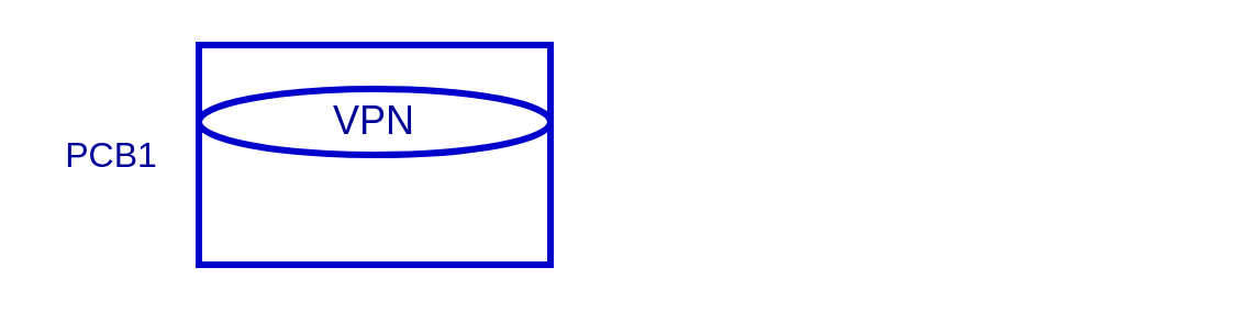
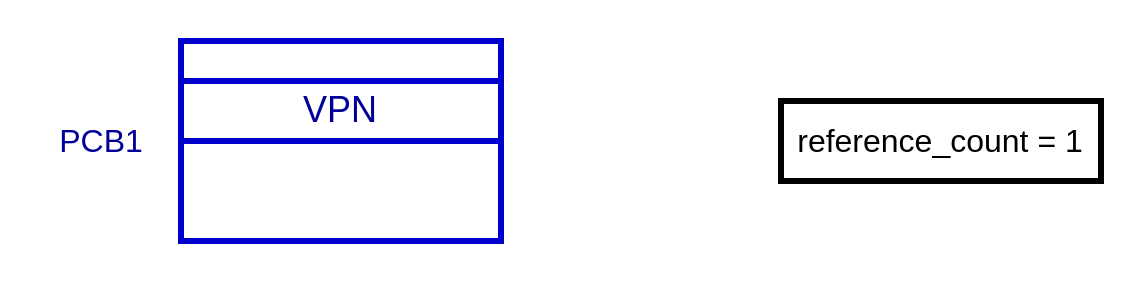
- <mxCell id="6" value="&lt;font style=&quot;font-size: 18px&quot; color=&quot;#000099&quot;&gt;VPN&lt;/font&gt;" style="ellipse;whiteSpace=wrap;html=1;strokeColor=#0000CC;strokeWidth=3;" vertex="1" parent="4"><mxGeometry y="20" width="160" height="30" as="geometry" /></mxCell>
+ <mxCell id="6" value="&lt;font style=&quot;font-size: 18px&quot; color=&quot;#000099&quot;&gt;VPN&lt;/font&gt;" style="rounded=0;whiteSpace=wrap;html=1;strokeColor=#0000CC;strokeWidth=3;" vertex="1" parent="4"><mxGeometry y="20" width="160" height="30" as="geometry" /></mxCell>
+ <mxCell id="2" value="&lt;font style=&quot;font-size: 16px&quot;&gt;reference_count = 1&lt;/font&gt;" style="rounded=0;whiteSpace=wrap;html=1;strokeColor=default;strokeWidth=3;" vertex="1" parent="1"><mxGeometry x="390" y="50" width="160" height="40" as="geometry" /></mxCell>
